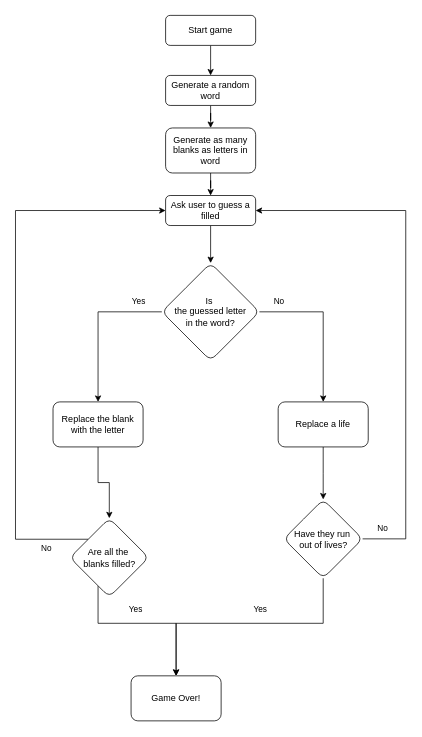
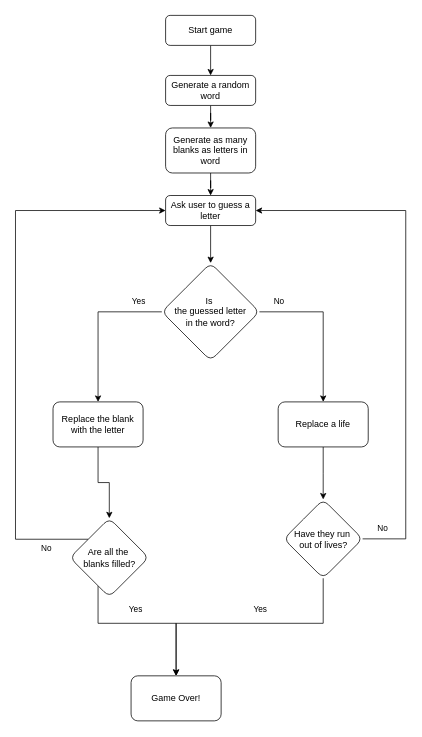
- <mxCell id="9" value="Ask user to guess a filled" style="rounded=1;whiteSpace=wrap;html=1;fontSize=12;glass=0;strokeWidth=1;shadow=0;" vertex="1" parent="1"><mxGeometry x="220" y="260" width="120" height="40" as="geometry" /></mxCell>
+ <mxCell id="9" value="Ask user to guess a letter" style="rounded=1;whiteSpace=wrap;html=1;fontSize=12;glass=0;strokeWidth=1;shadow=0;" vertex="1" parent="1"><mxGeometry x="220" y="260" width="120" height="40" as="geometry" /></mxCell>
